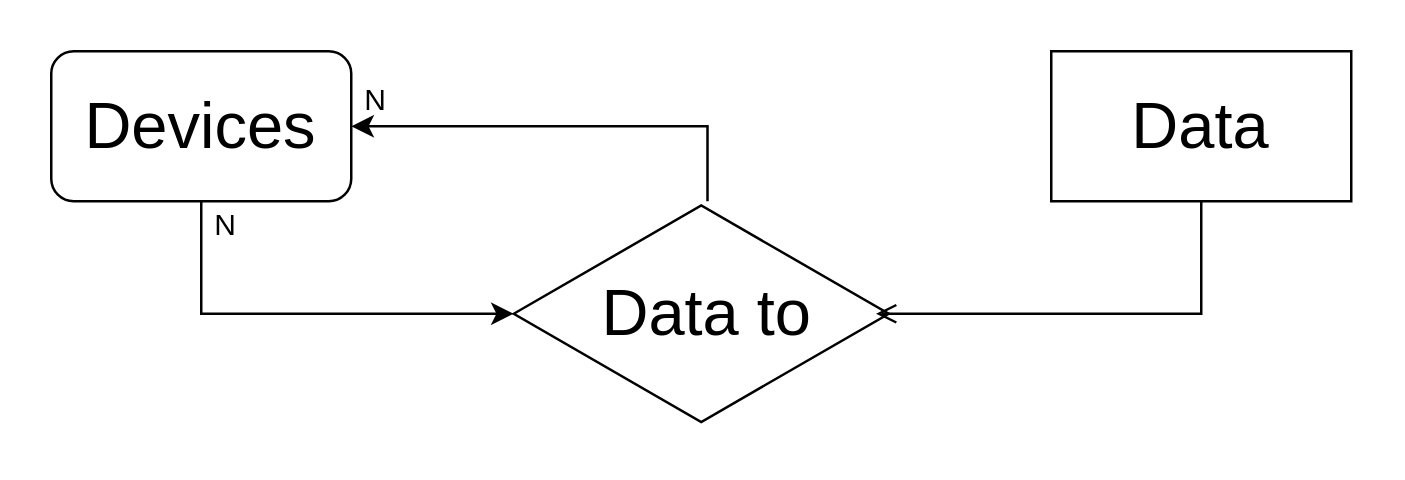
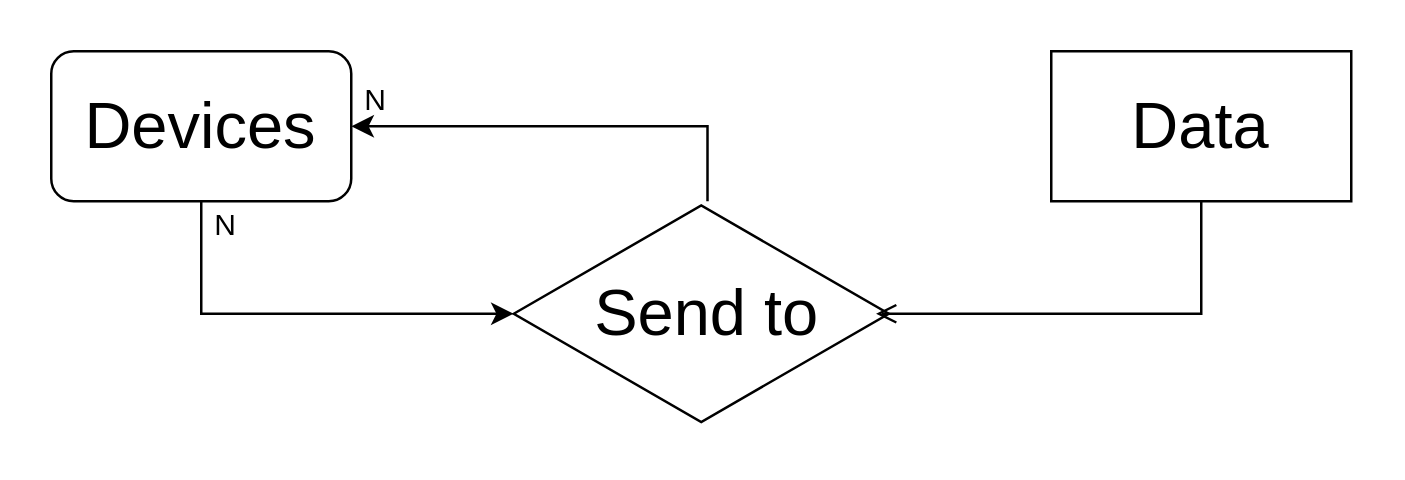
- <mxCell id="10" value="&lt;font style=&quot;font-size: 26px&quot;&gt;Data to&lt;/font&gt;" style="text;html=1;strokeColor=none;fillColor=none;align=center;verticalAlign=middle;whiteSpace=wrap;rounded=0;" parent="1" vertex="1"><mxGeometry x="205" y="80" width="155" height="90" as="geometry" /></mxCell>
+ <mxCell id="10" value="&lt;font style=&quot;font-size: 26px&quot;&gt;Send to&lt;/font&gt;" style="text;html=1;strokeColor=none;fillColor=none;align=center;verticalAlign=middle;whiteSpace=wrap;rounded=0;" parent="1" vertex="1"><mxGeometry x="205" y="80" width="155" height="90" as="geometry" /></mxCell>
